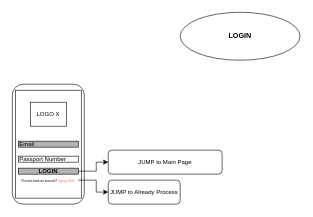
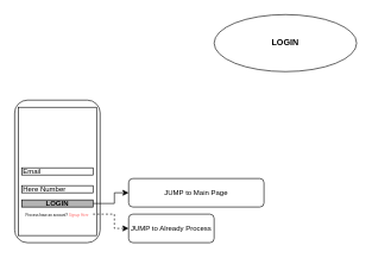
- <mxCell id="11" value="LOGO X" style="rounded=0;whiteSpace=wrap;html=1;fontSize=10;fillColor=none;" vertex="1" parent="1"><mxGeometry x="50" y="170" width="60" height="40" as="geometry" /></mxCell>
- <mxCell id="5" value="Email" style="rounded=0;whiteSpace=wrap;html=1;align=left;fontSize=10;fillColor=#b3b3b3;" vertex="1" parent="1"><mxGeometry x="30" y="235" width="100" height="10" as="geometry" /></mxCell>
+ <mxCell id="5" value="Email" style="rounded=0;whiteSpace=wrap;html=1;align=left;fontSize=10;" vertex="1" parent="1"><mxGeometry x="30" y="235" width="100" height="10" as="geometry" /></mxCell>
- <mxCell id="6" value="Passport Number" style="rounded=0;whiteSpace=wrap;html=1;align=left;fontSize=10;" vertex="1" parent="1"><mxGeometry x="30" y="260" width="100" height="10" as="geometry" /></mxCell>
+ <mxCell id="6" value="Here Number" style="rounded=0;whiteSpace=wrap;html=1;align=left;fontSize=10;" vertex="1" parent="1"><mxGeometry x="30" y="260" width="100" height="10" as="geometry" /></mxCell>
- <mxCell id="9" style="edgeStyle=orthogonalEdgeStyle;rounded=0;orthogonalLoop=1;jettySize=auto;html=1;exitX=1;exitY=0.5;exitDx=0;exitDy=0;entryX=0;entryY=0.5;entryDx=0;entryDy=0;fontSize=10;" edge="1" parent="1" source="10" target="13"><mxGeometry relative="1" as="geometry"><Array as="points"><mxPoint x="160" y="300" /><mxPoint x="160" y="320" /></Array></mxGeometry></mxCell>
+ <mxCell id="9" style="edgeStyle=orthogonalEdgeStyle;rounded=0;orthogonalLoop=1;jettySize=auto;html=1;exitX=1;exitY=0.5;exitDx=0;exitDy=0;entryX=0;entryY=0.5;entryDx=0;entryDy=0;fontSize=10;dashed=1;" edge="1" parent="1" source="10" target="13"><mxGeometry relative="1" as="geometry"><Array as="points"><mxPoint x="160" y="300" /><mxPoint x="160" y="320" /></Array></mxGeometry></mxCell>
